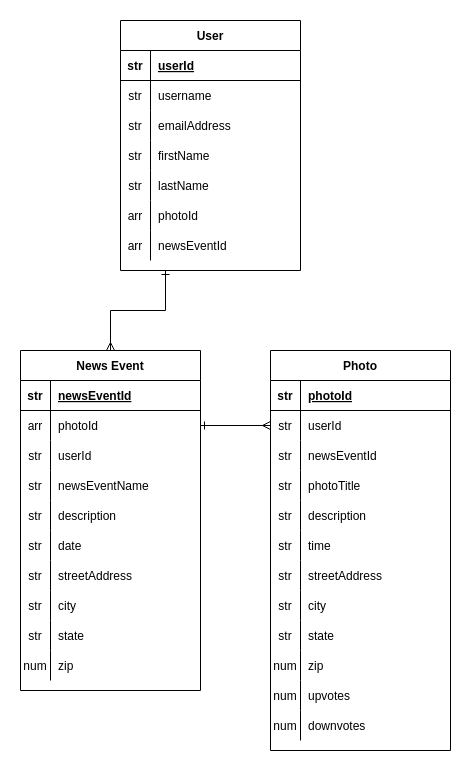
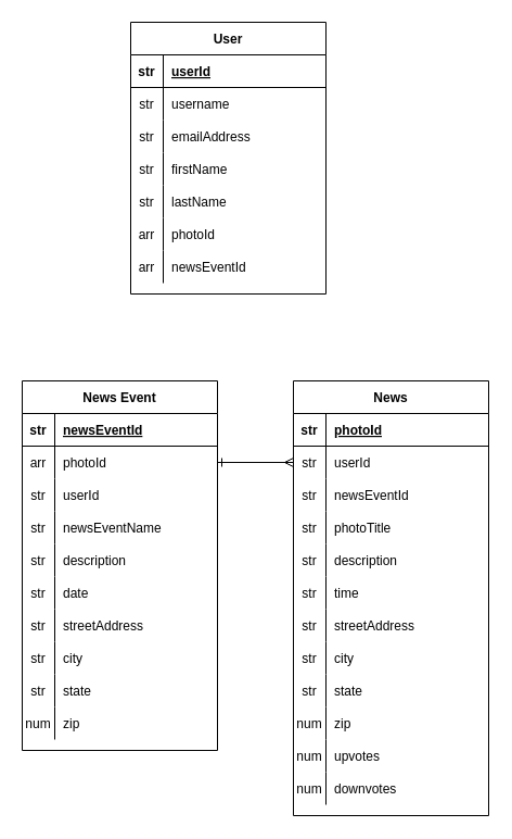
- <mxCell id="2" style="edgeStyle=orthogonalEdgeStyle;rounded=0;orthogonalLoop=1;jettySize=auto;html=1;exitX=0.25;exitY=1;exitDx=0;exitDy=0;startArrow=ERone;startFill=0;endArrow=ERmany;endFill=0;" parent="1" source="3" target="25" edge="1"><mxGeometry relative="1" as="geometry" /></mxCell>
- <mxCell id="56" value="Photo" style="shape=table;startSize=30;container=1;collapsible=1;childLayout=tableLayout;fixedRows=1;rowLines=0;fontStyle=1;align=center;resizeLast=1;" parent="1" vertex="1"><mxGeometry x="270" y="350" width="180" height="400" as="geometry" /></mxCell>
+ <mxCell id="56" value="News" style="shape=table;startSize=30;container=1;collapsible=1;childLayout=tableLayout;fixedRows=1;rowLines=0;fontStyle=1;align=center;resizeLast=1;" parent="1" vertex="1"><mxGeometry x="270" y="350" width="180" height="400" as="geometry" /></mxCell>
